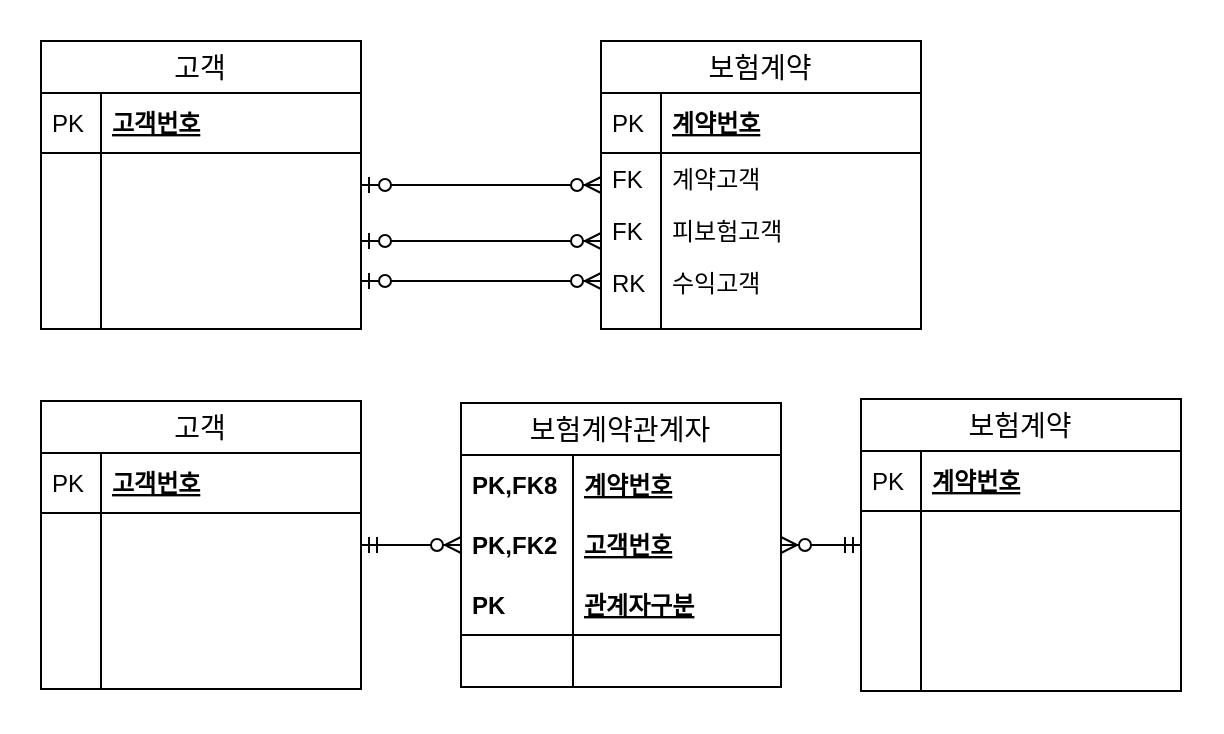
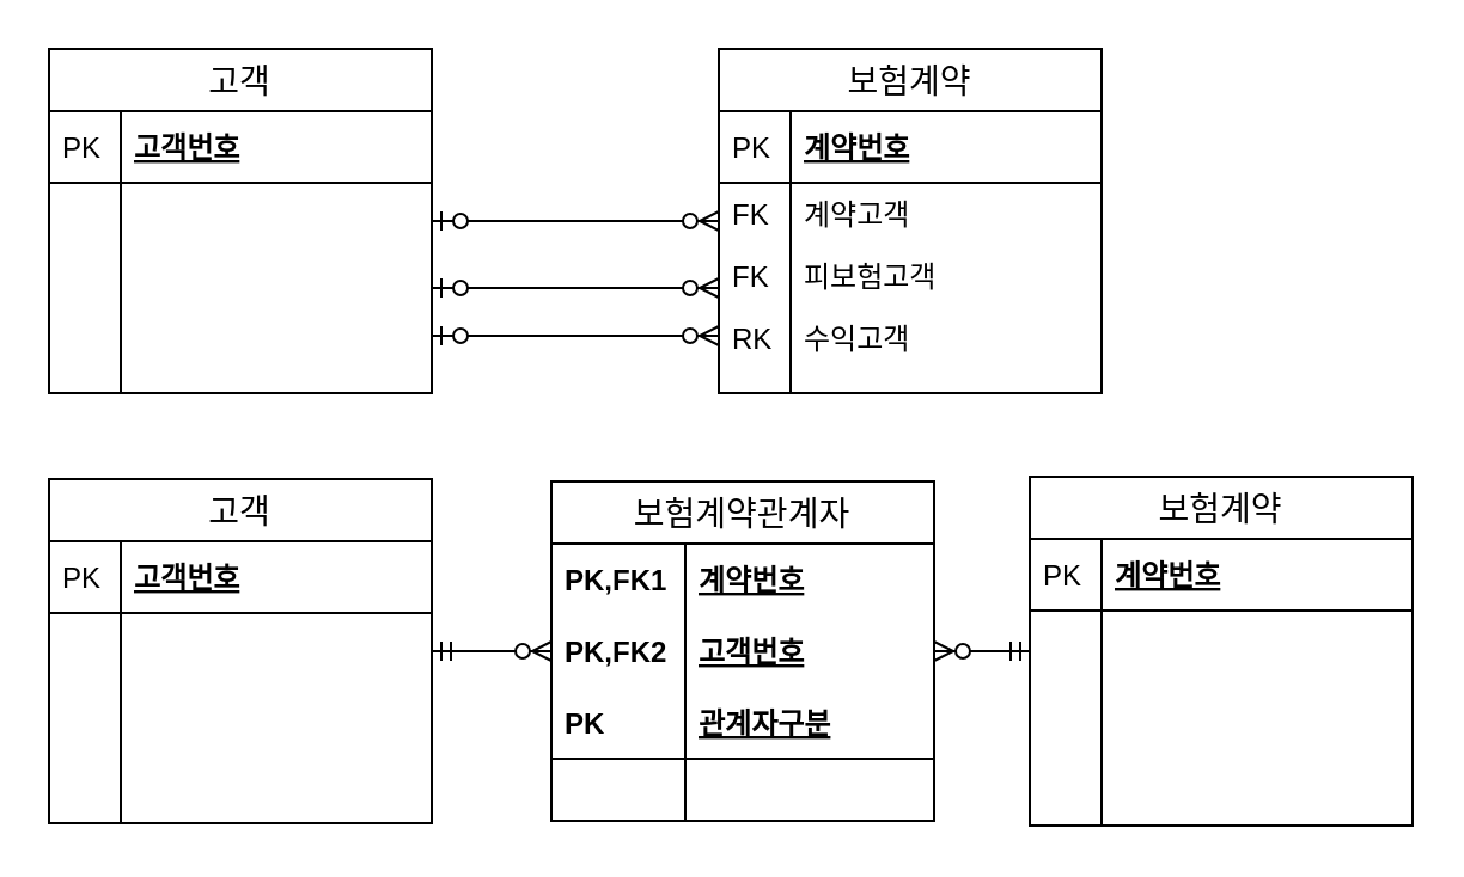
- <mxCell id="42" value="PK,FK8" style="shape=partialRectangle;fontStyle=1;top=0;left=0;bottom=0;fillColor=none;align=left;verticalAlign=middle;spacingLeft=4;spacingRight=4;overflow=hidden;rotatable=0;points=[];portConstraint=eastwest;part=1;fontSize=12;" vertex="1" connectable="0" parent="41"><mxGeometry width="56" height="30" as="geometry" /></mxCell>
+ <mxCell id="42" value="PK,FK1" style="shape=partialRectangle;fontStyle=1;top=0;left=0;bottom=0;fillColor=none;align=left;verticalAlign=middle;spacingLeft=4;spacingRight=4;overflow=hidden;rotatable=0;points=[];portConstraint=eastwest;part=1;fontSize=12;" vertex="1" connectable="0" parent="41"><mxGeometry width="56" height="30" as="geometry" /></mxCell>
